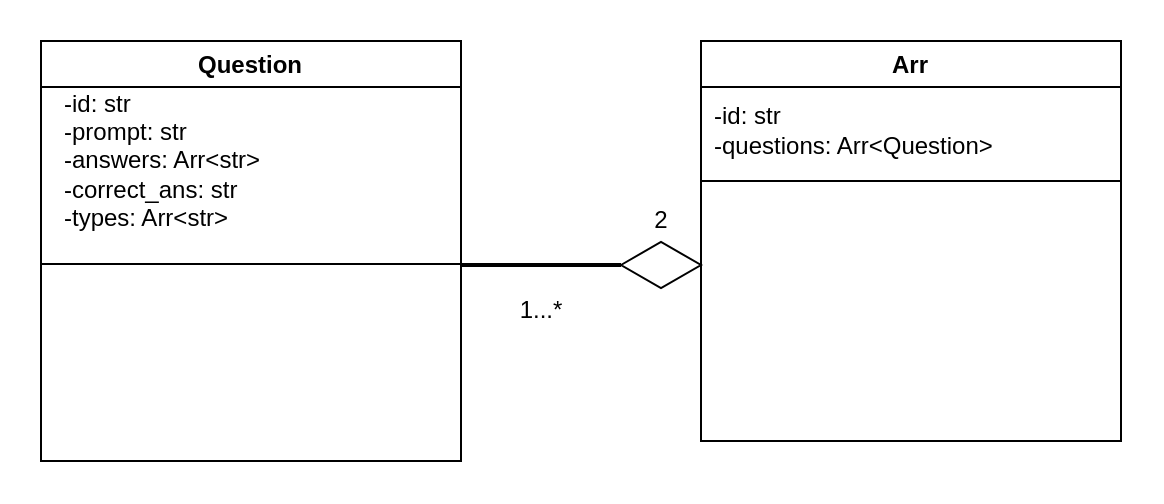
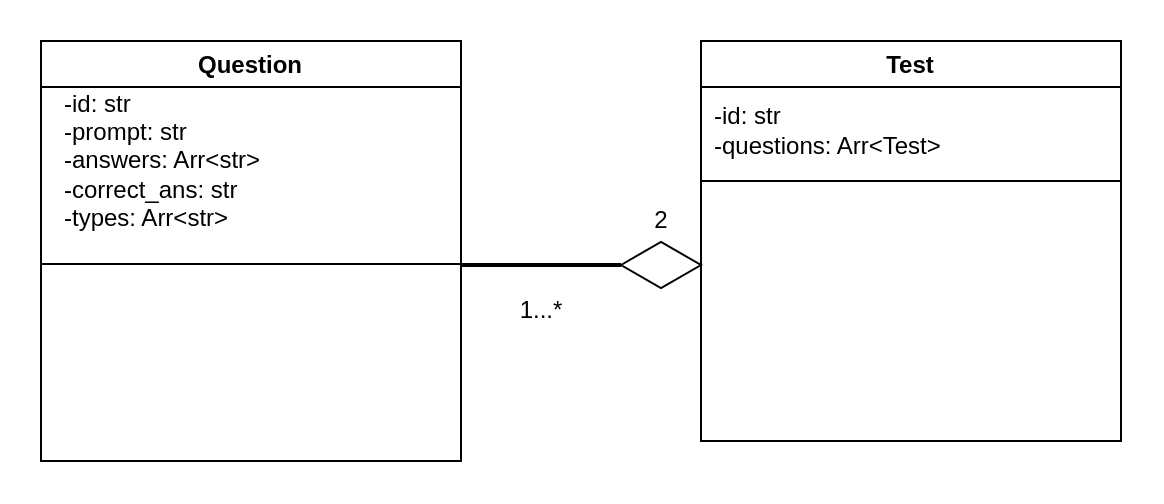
- <mxCell id="2" value="Arr" style="swimlane;" vertex="1" parent="1"><mxGeometry x="350" y="20" width="210" height="200" as="geometry" /></mxCell>
+ <mxCell id="2" value="Test" style="swimlane;" vertex="1" parent="1"><mxGeometry x="350" y="20" width="210" height="200" as="geometry" /></mxCell>
- <mxCell id="3" value="-id: str&lt;br&gt;&lt;div&gt;&lt;span&gt;-questions: Arr&amp;lt;Question&amp;gt;&lt;/span&gt;&lt;/div&gt;" style="text;html=1;align=left;verticalAlign=middle;resizable=0;points=[];autosize=1;strokeColor=none;fillColor=none;" vertex="1" parent="2"><mxGeometry x="5" y="30" width="150" height="30" as="geometry" /></mxCell>
+ <mxCell id="3" value="-id: str&lt;br&gt;&lt;div&gt;&lt;span&gt;-questions: Arr&amp;lt;Test&amp;gt;&lt;/span&gt;&lt;/div&gt;" style="text;html=1;align=left;verticalAlign=middle;resizable=0;points=[];autosize=1;strokeColor=none;fillColor=none;" vertex="1" parent="2"><mxGeometry x="5" y="30" width="150" height="30" as="geometry" /></mxCell>
